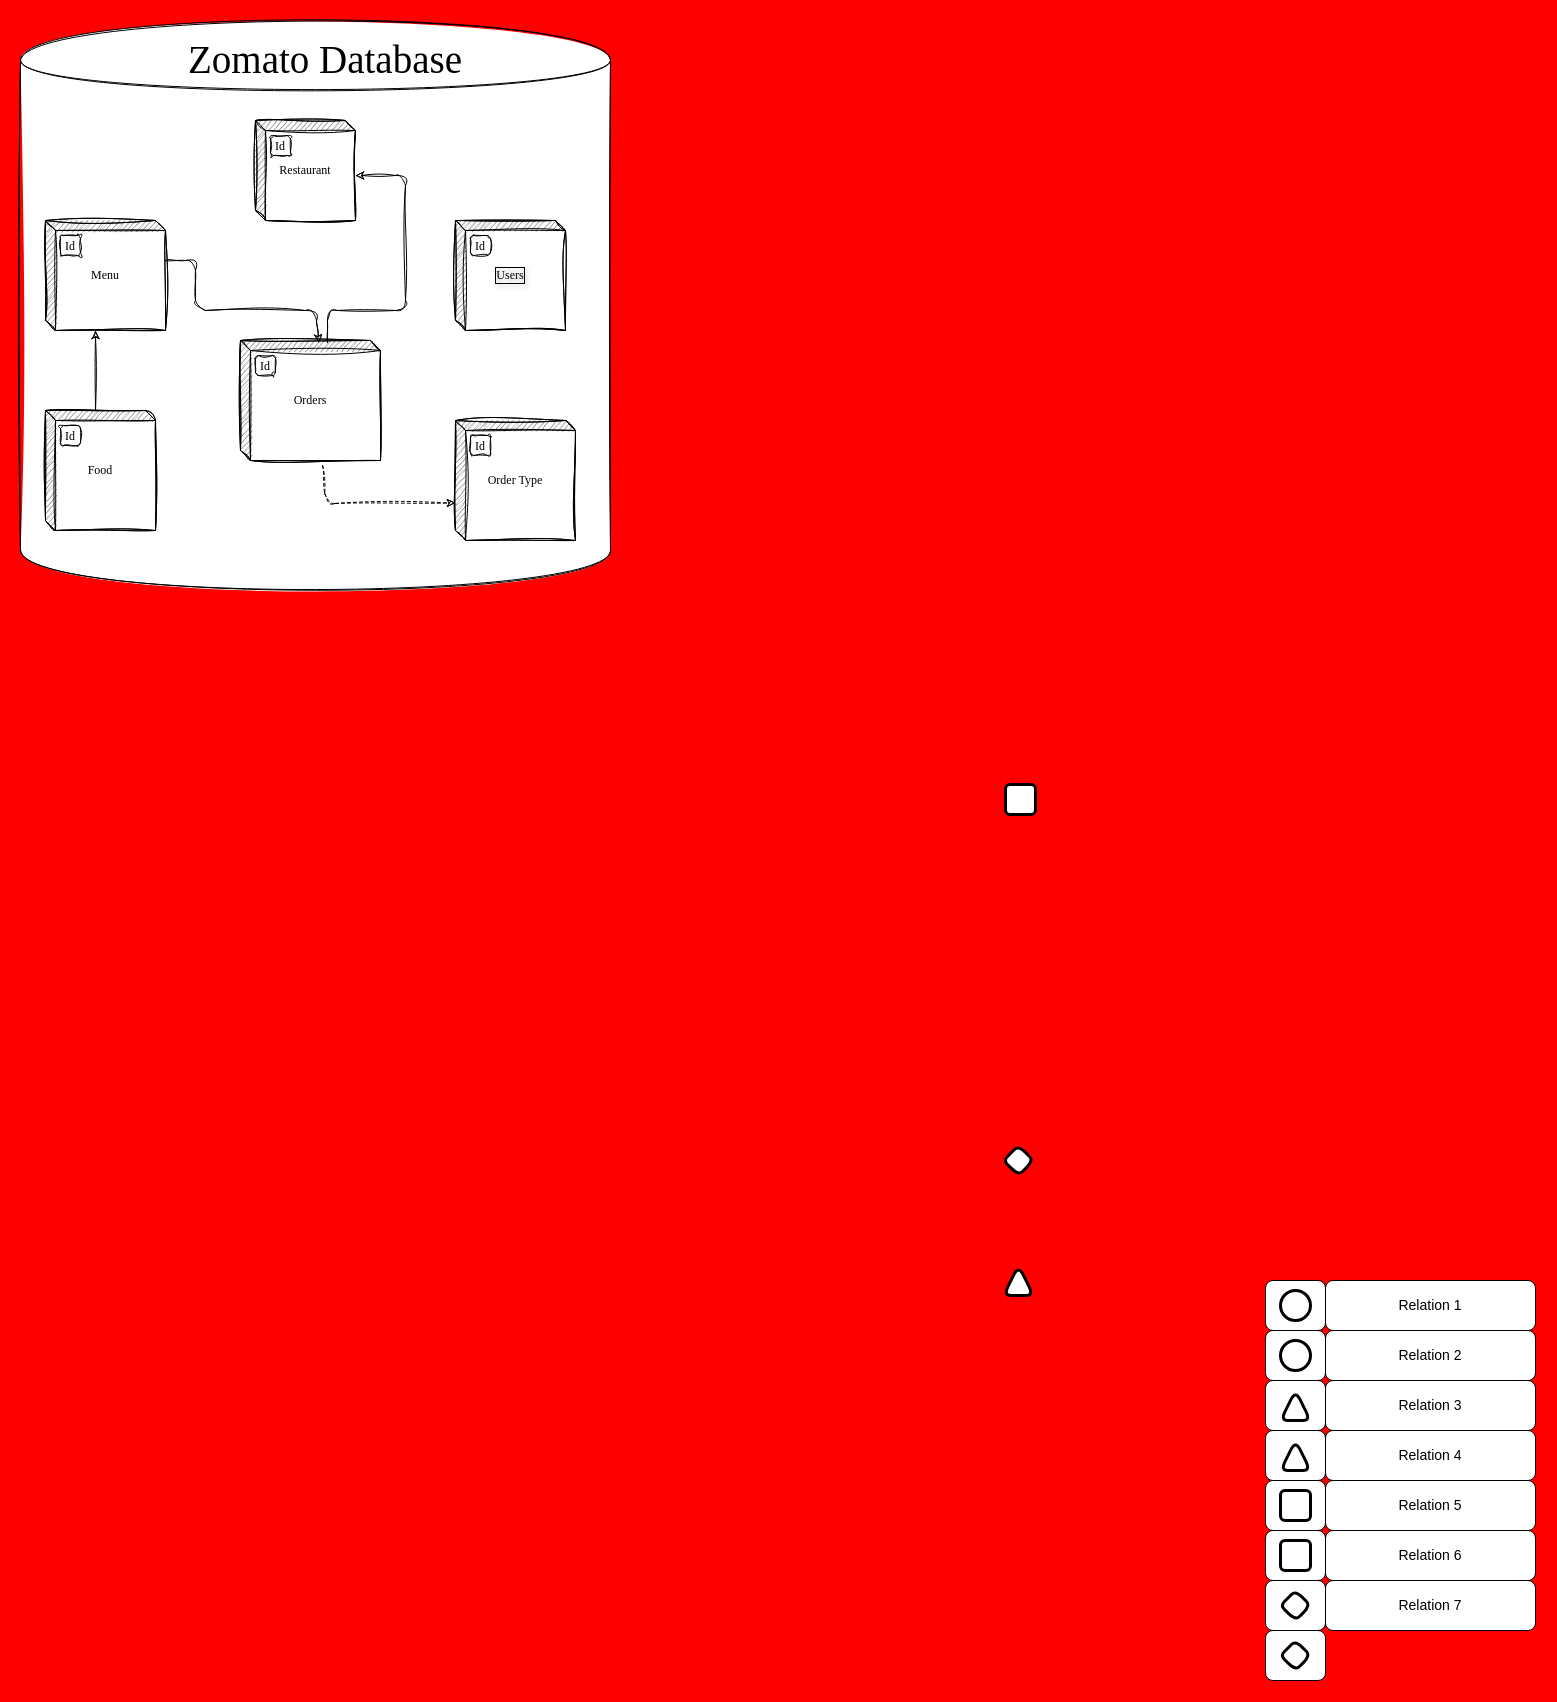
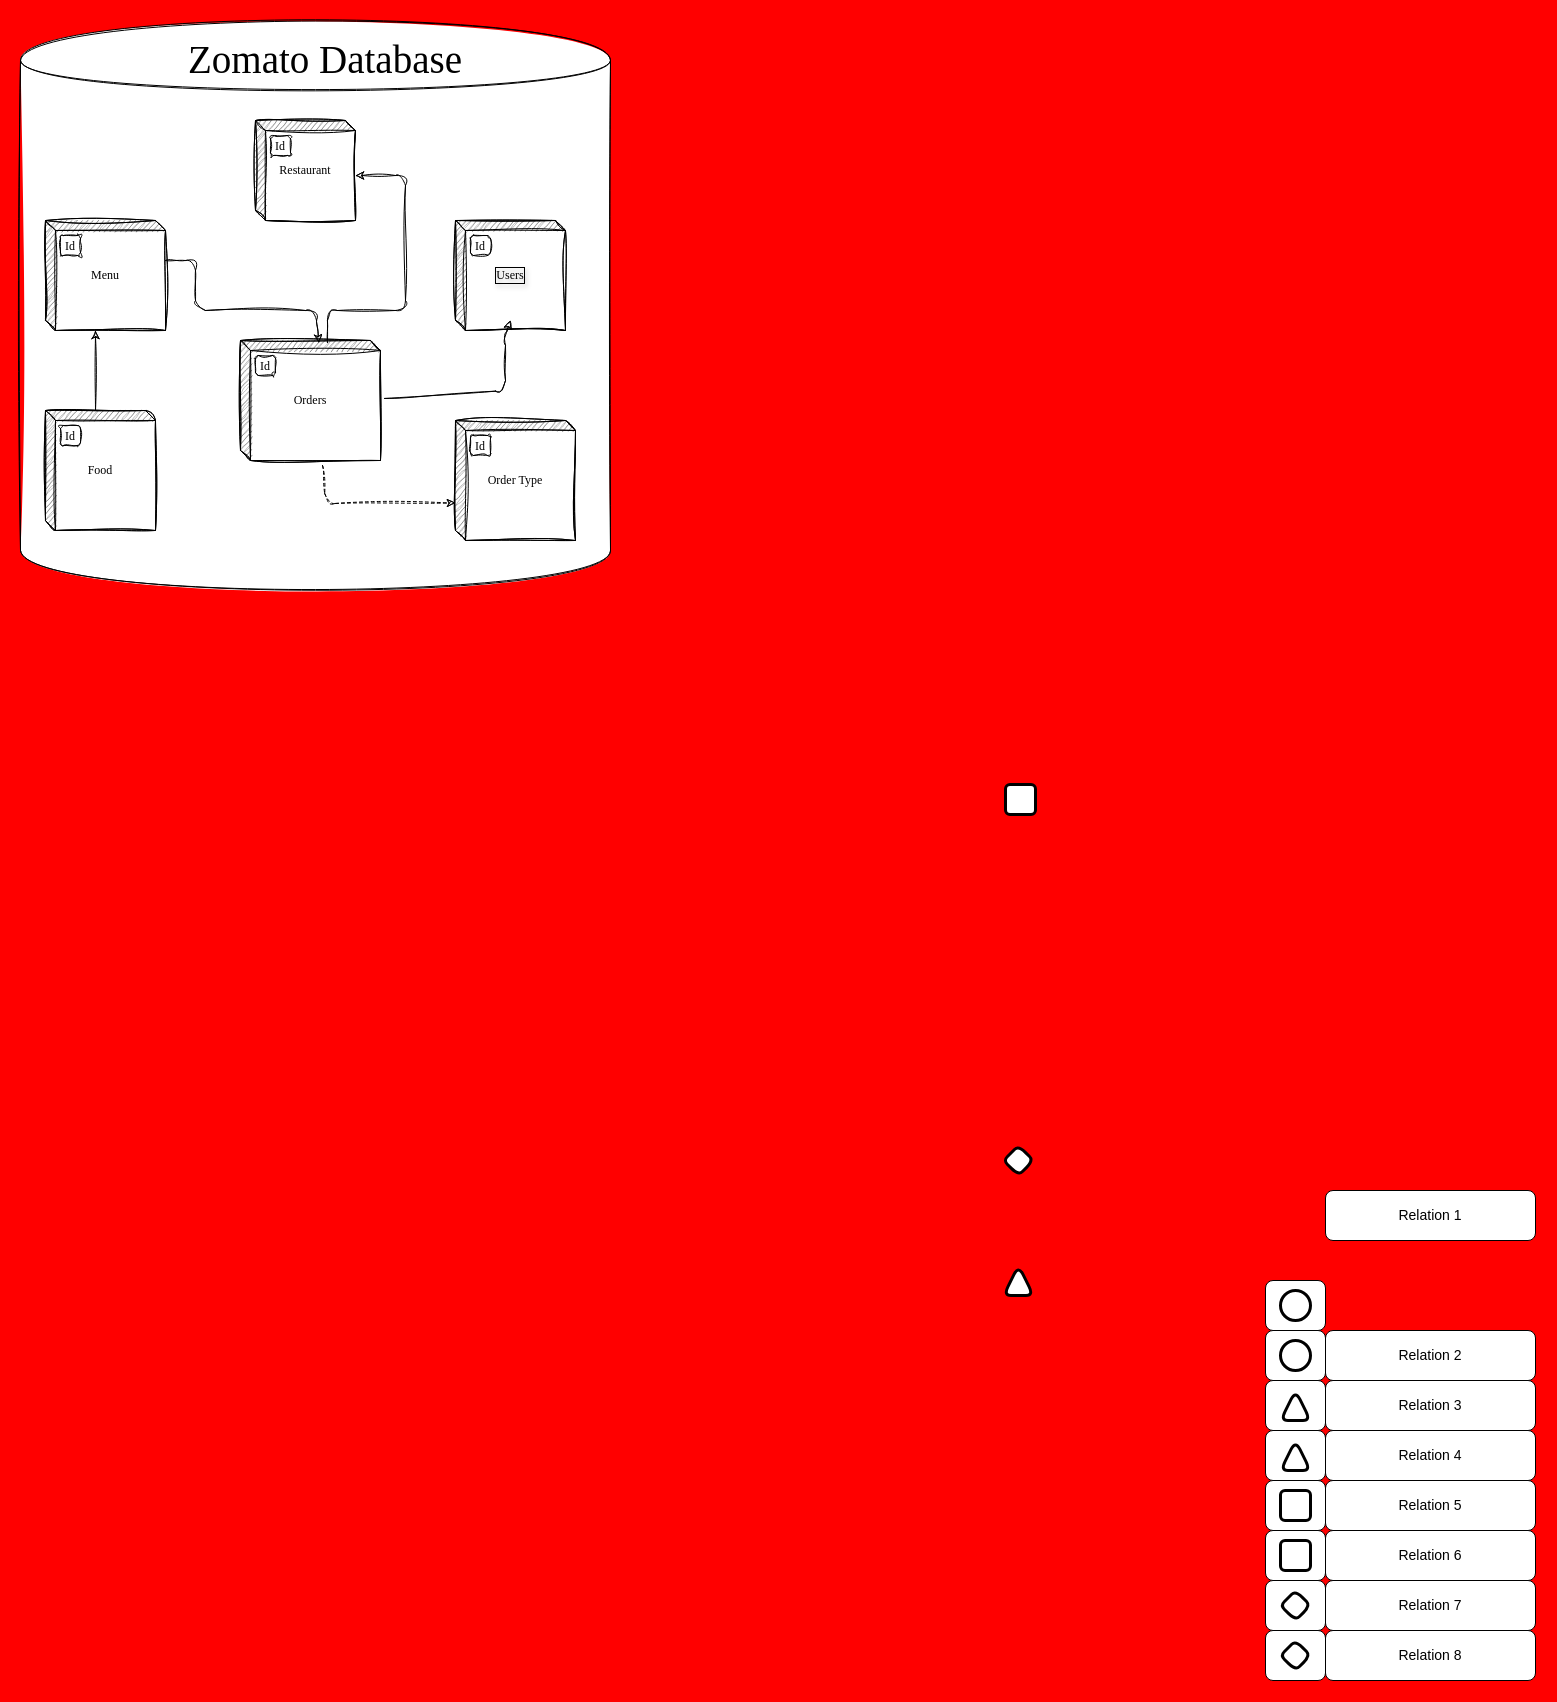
+ <mxCell id="41" value="" style="endArrow=classic;html=1;rounded=1;sketch=1;hachureGap=4;jiggle=2;curveFitting=1;fontFamily=Architects Daughter;fontSource=https%3A%2F%2Ffonts.googleapis.com%2Fcss%3Ffamily%3DArchitects%2BDaughter;exitX=1.029;exitY=0.483;exitDx=0;exitDy=0;exitPerimeter=0;entryX=0;entryY=0;entryDx=55;entryDy=100;entryPerimeter=0;labelBackgroundColor=none;fontColor=default;" edge="1" parent="1" source="30" target="32"><mxGeometry width="50" height="50" relative="1" as="geometry"><mxPoint x="285" y="360" as="sourcePoint" /><mxPoint x="335" y="310" as="targetPoint" /><Array as="points"><mxPoint x="505" y="390" /><mxPoint x="505" y="335" /></Array></mxGeometry></mxCell>
- <mxCell id="18" value="Relation 1" style="whiteSpace=wrap;html=1;rounded=1;shadow=0;strokeWidth=1;fontSize=14;labelBackgroundColor=none;" parent="1" vertex="1"><mxGeometry x="1325" y="1280" width="210" height="50" as="geometry" /></mxCell>
+ <mxCell id="18" value="Relation 1" style="whiteSpace=wrap;html=1;rounded=1;shadow=0;strokeWidth=1;fontSize=14;labelBackgroundColor=none;" parent="1" vertex="1"><mxGeometry x="1325" y="1190" width="210" height="50" as="geometry" /></mxCell>
+ <mxCell id="3" value="Relation 8" style="whiteSpace=wrap;html=1;rounded=1;shadow=0;strokeWidth=1;fontSize=14;labelBackgroundColor=none;" parent="1" vertex="1"><mxGeometry x="1325" y="1630" width="210" height="50" as="geometry" /></mxCell>
